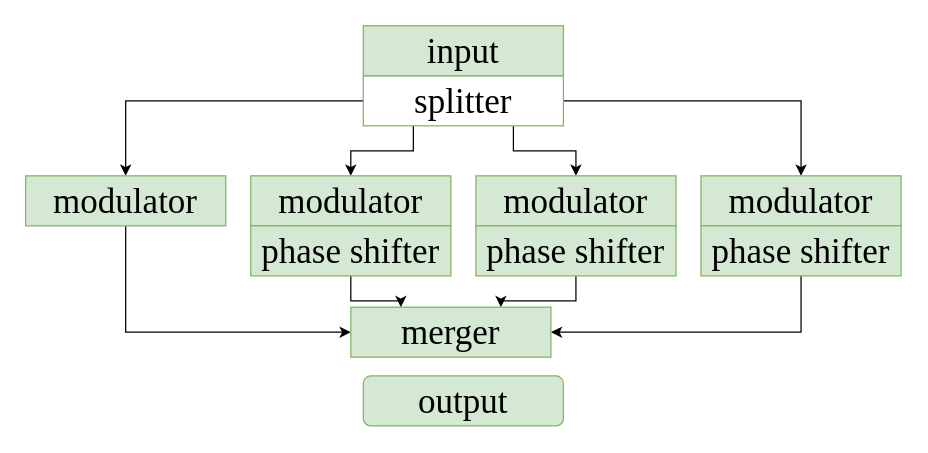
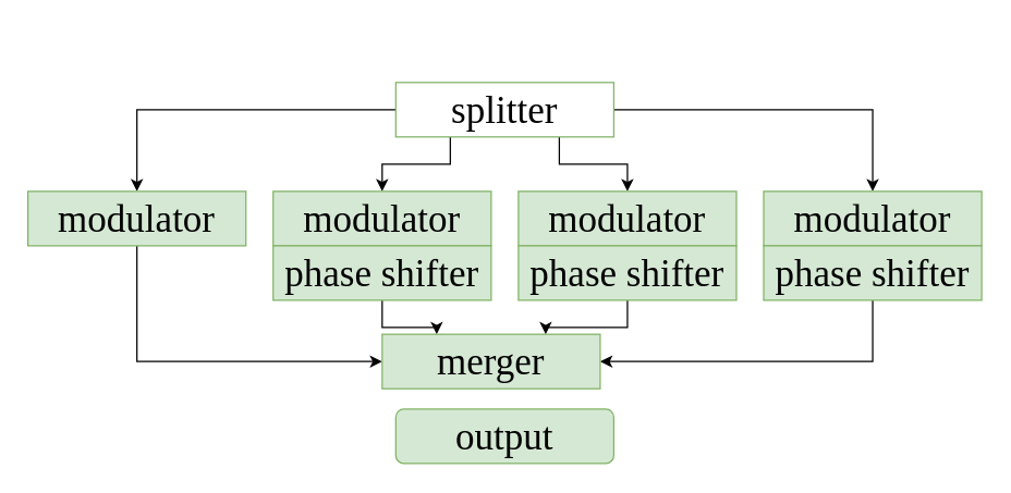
- <mxCell id="7" value="input" style="rounded=0;whiteSpace=wrap;html=1;fontFamily=UGent Panno Text;fontSize=28;fillColor=#d5e8d4;strokeColor=#82b366;" vertex="1" parent="1"><mxGeometry x="290" y="20" width="160" height="40" as="geometry" /></mxCell>
